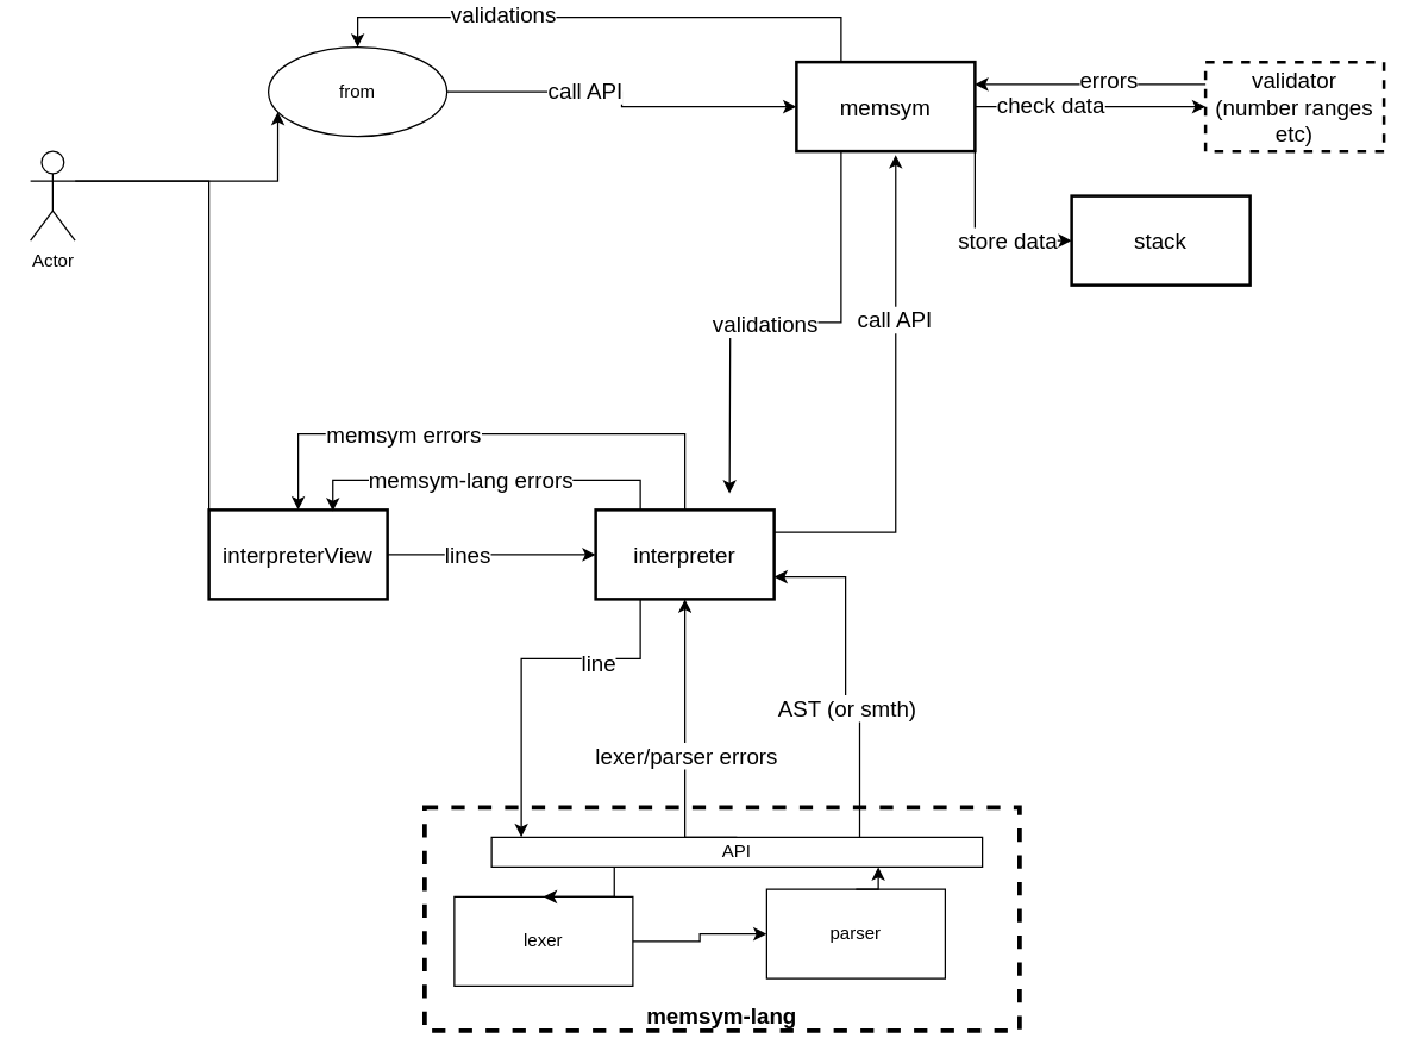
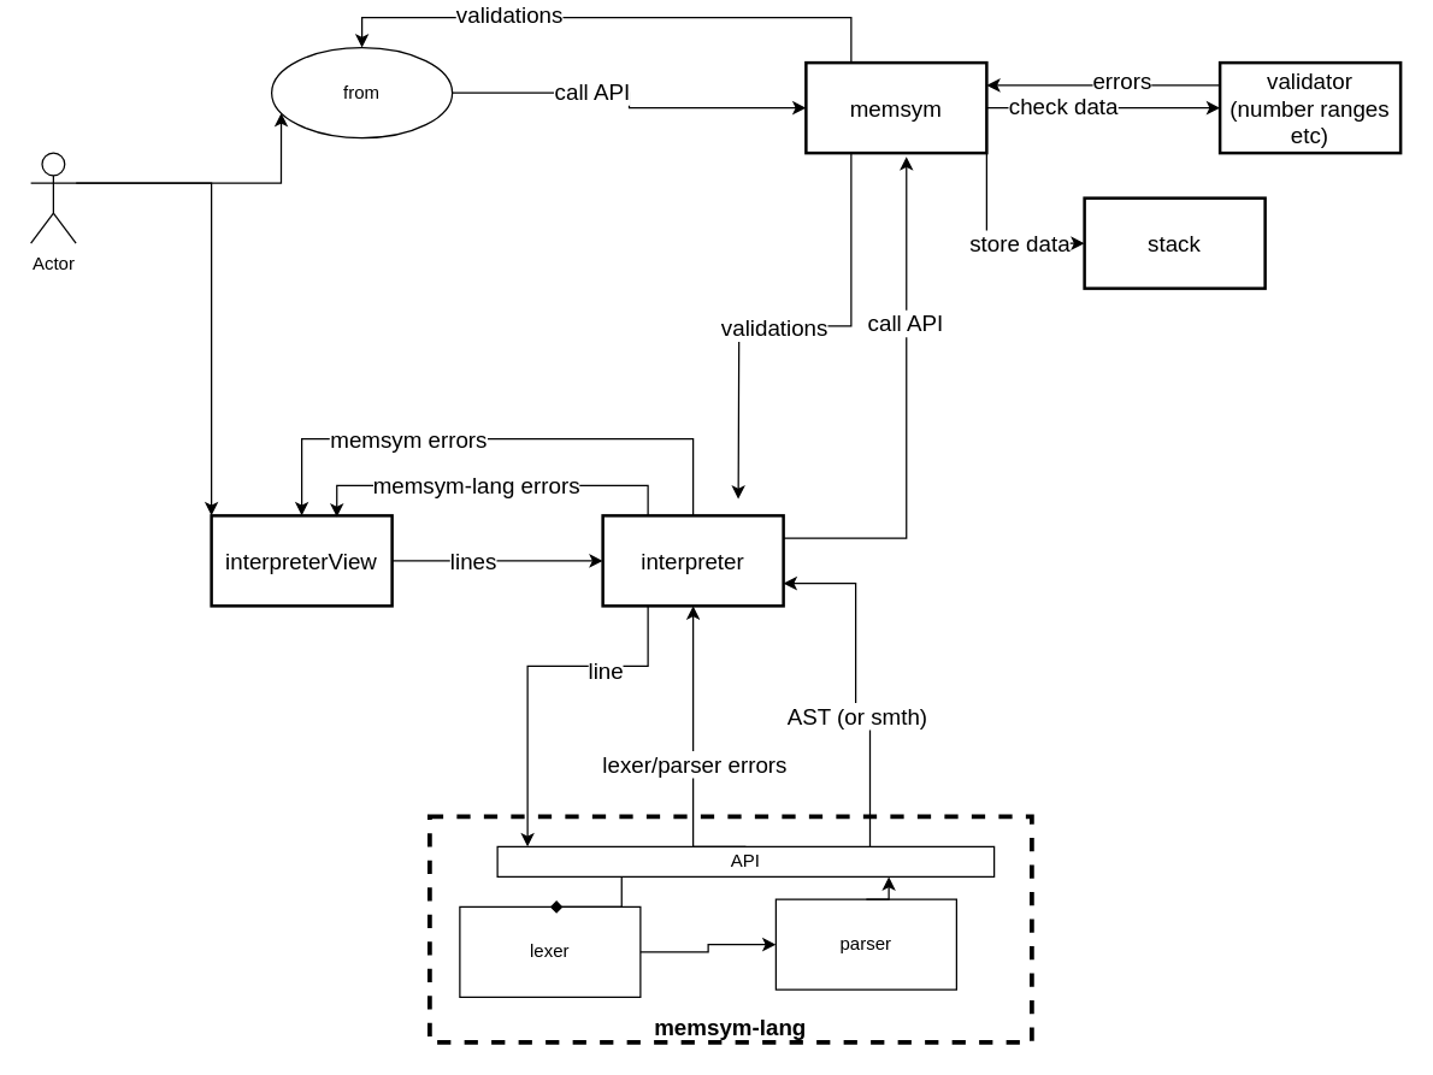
- <mxCell id="43" value="validator&lt;br&gt;(number ranges etc)" style="rounded=0;whiteSpace=wrap;html=1;fontSize=15;strokeWidth=2;fillColor=none;dashed=1;" vertex="1" parent="1"><mxGeometry x="810" y="30" width="120" height="60" as="geometry" /></mxCell>
+ <mxCell id="43" value="validator&lt;br&gt;(number ranges etc)" style="rounded=0;whiteSpace=wrap;html=1;fontSize=15;strokeWidth=2;fillColor=none;" vertex="1" parent="1"><mxGeometry x="810" y="30" width="120" height="60" as="geometry" /></mxCell>
- <mxCell id="4" style="edgeStyle=orthogonalEdgeStyle;rounded=0;orthogonalLoop=1;jettySize=auto;html=1;exitX=1;exitY=0.333;exitDx=0;exitDy=0;exitPerimeter=0;entryX=0;entryY=0;entryDx=0;entryDy=0;fontSize=15;endArrow=none;" edge="1" parent="1" source="5" target="31"><mxGeometry relative="1" as="geometry" /></mxCell>
+ <mxCell id="4" style="edgeStyle=orthogonalEdgeStyle;rounded=0;orthogonalLoop=1;jettySize=auto;html=1;exitX=1;exitY=0.333;exitDx=0;exitDy=0;exitPerimeter=0;entryX=0;entryY=0;entryDx=0;entryDy=0;fontSize=15;" edge="1" parent="1" source="5" target="31"><mxGeometry relative="1" as="geometry" /></mxCell>
- <mxCell id="13" style="edgeStyle=orthogonalEdgeStyle;rounded=0;orthogonalLoop=1;jettySize=auto;html=1;exitX=0.25;exitY=1;exitDx=0;exitDy=0;entryX=0.5;entryY=0;entryDx=0;entryDy=0;fontSize=15;" edge="1" parent="1" source="18" target="10"><mxGeometry relative="1" as="geometry" /></mxCell>
+ <mxCell id="13" style="edgeStyle=orthogonalEdgeStyle;rounded=0;orthogonalLoop=1;jettySize=auto;html=1;exitX=0.25;exitY=1;exitDx=0;exitDy=0;entryX=0.5;entryY=0;entryDx=0;entryDy=0;fontSize=15;endArrow=diamond;" edge="1" parent="1" source="18" target="10"><mxGeometry relative="1" as="geometry" /></mxCell>
